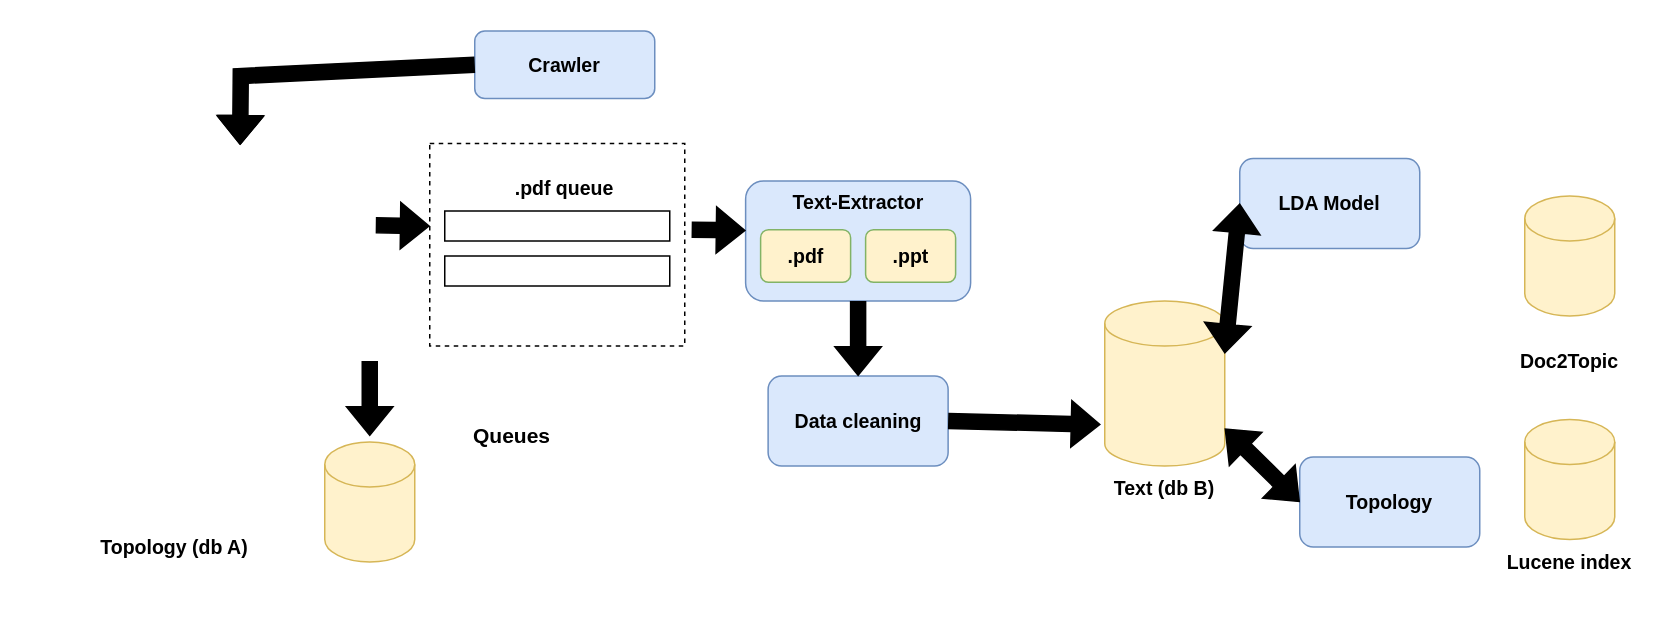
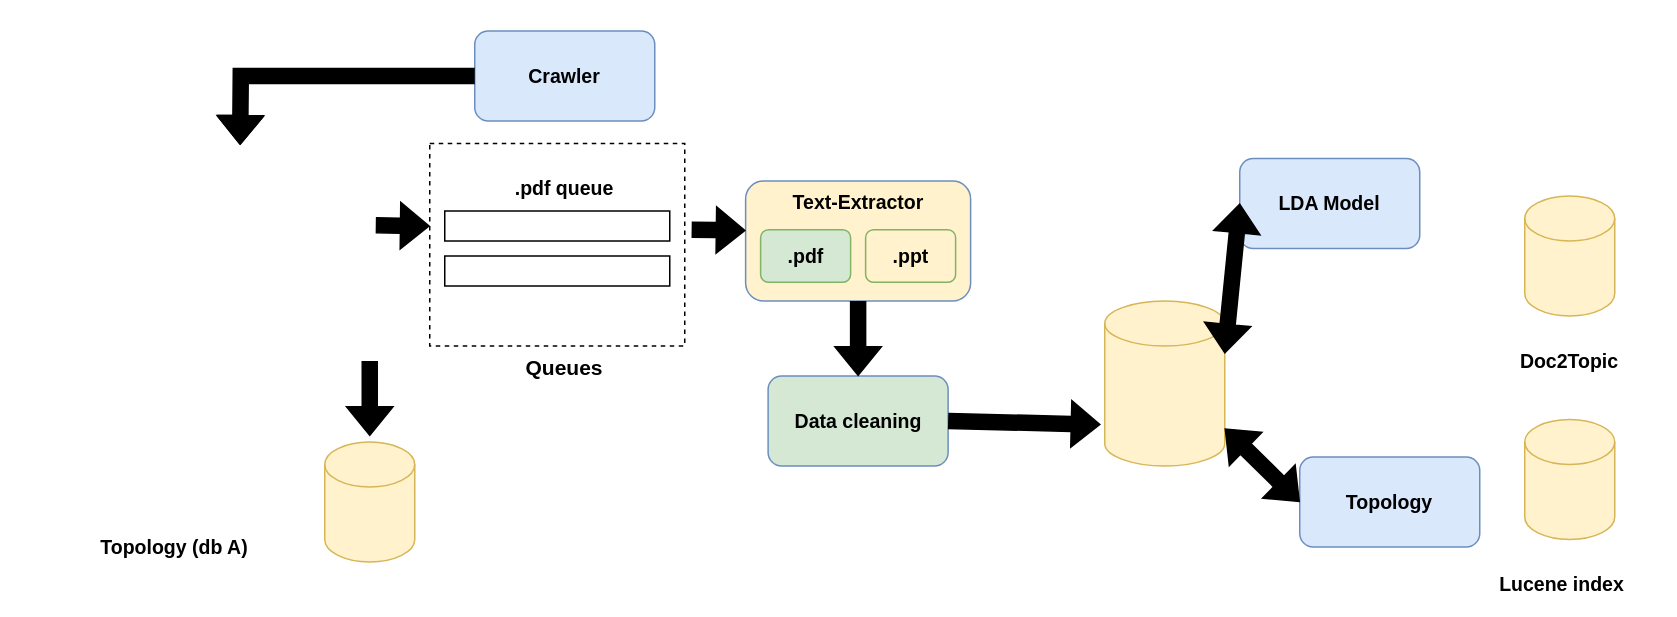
- <mxCell id="2" value="Crawler" style="rounded=1;whiteSpace=wrap;html=1;fontSize=13;fontStyle=1;fillColor=#dae8fc;strokeColor=#6c8ebf;" vertex="1" parent="1"><mxGeometry x="316" y="20" width="120" height="45" as="geometry" /></mxCell>
+ <mxCell id="2" value="Crawler" style="rounded=1;whiteSpace=wrap;html=1;fontSize=13;fontStyle=1;fillColor=#dae8fc;strokeColor=#6c8ebf;" vertex="1" parent="1"><mxGeometry x="316" y="20" width="120" height="60" as="geometry" /></mxCell>
- <mxCell id="5" value="Text-Extractor" style="rounded=1;whiteSpace=wrap;html=1;fontSize=13;fontStyle=1;fillColor=#dae8fc;strokeColor=#6c8ebf;align=center;verticalAlign=top;" vertex="1" parent="1"><mxGeometry x="496.58" y="120" width="150" height="80" as="geometry" /></mxCell>
+ <mxCell id="5" value="Text-Extractor" style="rounded=1;whiteSpace=wrap;html=1;fontSize=13;fontStyle=1;fillColor=#fff2cc;strokeColor=#6c8ebf;align=center;verticalAlign=top;" vertex="1" parent="1"><mxGeometry x="496.58" y="120" width="150" height="80" as="geometry" /></mxCell>
- <mxCell id="20" value=".pdf" style="rounded=1;whiteSpace=wrap;html=1;fontSize=13;fontStyle=1;fillColor=#fff2cc;strokeColor=#82b366;" vertex="1" parent="1"><mxGeometry x="506.58" y="152.5" width="60" height="35" as="geometry" /></mxCell>
+ <mxCell id="20" value=".pdf" style="rounded=1;whiteSpace=wrap;html=1;fontSize=13;fontStyle=1;fillColor=#d5e8d4;strokeColor=#82b366;" vertex="1" parent="1"><mxGeometry x="506.58" y="152.5" width="60" height="35" as="geometry" /></mxCell>
- <mxCell id="13" value="Data cleaning" style="rounded=1;whiteSpace=wrap;html=1;fontSize=13;fontStyle=1;fillColor=#dae8fc;strokeColor=#6c8ebf;" vertex="1" parent="1"><mxGeometry x="511.58" y="250" width="120" height="60" as="geometry" /></mxCell>
+ <mxCell id="13" value="Data cleaning" style="rounded=1;whiteSpace=wrap;html=1;fontSize=13;fontStyle=1;fillColor=#d5e8d4;strokeColor=#6c8ebf;" vertex="1" parent="1"><mxGeometry x="511.58" y="250" width="120" height="60" as="geometry" /></mxCell>
- <mxCell id="23" value="Queues" style="text;html=1;strokeColor=none;fillColor=none;align=center;verticalAlign=middle;whiteSpace=wrap;rounded=0;dashed=1;fontSize=14;fontStyle=1" vertex="1" parent="1"><mxGeometry x="301" y="275" width="80" height="30" as="geometry" /></mxCell>
+ <mxCell id="23" value="Queues" style="text;html=1;strokeColor=none;fillColor=none;align=center;verticalAlign=middle;whiteSpace=wrap;rounded=0;dashed=1;fontSize=14;fontStyle=1" vertex="1" parent="1"><mxGeometry x="336" y="230" width="80" height="30" as="geometry" /></mxCell>
- <mxCell id="15" value="Text (db B)" style="text;html=1;strokeColor=none;fillColor=none;align=center;verticalAlign=middle;whiteSpace=wrap;rounded=0;fontSize=13;fontStyle=1" vertex="1" parent="1"><mxGeometry x="726" y="310" width="100" height="30" as="geometry" /></mxCell>
- <mxCell id="17" value="Lucene index" style="text;html=1;strokeColor=none;fillColor=none;align=center;verticalAlign=middle;whiteSpace=wrap;rounded=0;fontSize=13;fontStyle=1" vertex="1" parent="1"><mxGeometry x="996" y="359" width="100" height="30" as="geometry" /></mxCell>
+ <mxCell id="17" value="Lucene index" style="text;html=1;strokeColor=none;fillColor=none;align=center;verticalAlign=middle;whiteSpace=wrap;rounded=0;fontSize=13;fontStyle=1" vertex="1" parent="1"><mxGeometry x="991" y="374" width="100" height="30" as="geometry" /></mxCell>
